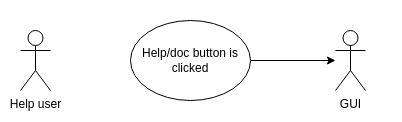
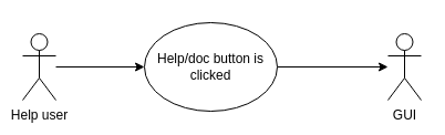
+ <mxCell id="3" style="edgeStyle=orthogonalEdgeStyle;rounded=0;orthogonalLoop=1;jettySize=auto;html=1;" edge="1" parent="1" source="4" target="6"><mxGeometry relative="1" as="geometry" /></mxCell>
- <mxCell id="2" value="GUI" style="shape=umlActor;verticalLabelPosition=bottom;labelBackgroundColor=#ffffff;verticalAlign=top;html=1;outlineConnect=0;" vertex="1" parent="1"><mxGeometry x="335" y="30" width="30" height="60" as="geometry" /></mxCell>
+ <mxCell id="2" value="GUI" style="shape=umlActor;verticalLabelPosition=bottom;labelBackgroundColor=#ffffff;verticalAlign=top;html=1;outlineConnect=0;" vertex="1" parent="1"><mxGeometry x="350" y="30" width="30" height="60" as="geometry" /></mxCell>
